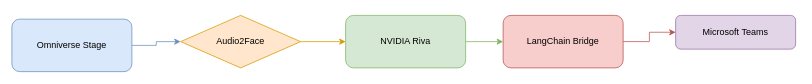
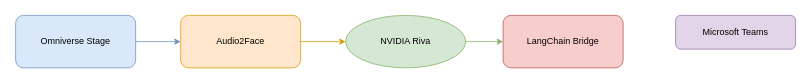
- <mxCell id="10" style="edgeStyle=orthogonalEdgeStyle;rounded=0;jettySize=auto;orthogonalLoop=1;strokeColor=#b85450" edge="1" parent="1" source="5" target="6"><mxGeometry relative="1" as="geometry" /></mxCell>
- <mxCell id="3" value="Audio2Face" style="rhombus;whiteSpace=wrap;html=1;fillColor=#ffe6cc;strokeColor=#d79b00;" vertex="1" parent="1"><mxGeometry x="240" y="20" width="160" height="70" as="geometry" /></mxCell>
+ <mxCell id="3" value="Audio2Face" style="rounded=1;whiteSpace=wrap;html=1;fillColor=#ffe6cc;strokeColor=#d79b00" vertex="1" parent="1"><mxGeometry x="240" y="20" width="160" height="70" as="geometry" /></mxCell>
- <mxCell id="4" value="NVIDIA Riva" style="rounded=1;whiteSpace=wrap;html=1;fillColor=#d5e8d4;strokeColor=#82b366" vertex="1" parent="1"><mxGeometry x="460" y="20" width="160" height="70" as="geometry" /></mxCell>
+ <mxCell id="4" value="NVIDIA Riva" style="ellipse;whiteSpace=wrap;html=1;fillColor=#d5e8d4;strokeColor=#82b366;" vertex="1" parent="1"><mxGeometry x="460" y="20" width="160" height="70" as="geometry" /></mxCell>
- <mxCell id="2" value="Omniverse Stage" style="rounded=1;whiteSpace=wrap;html=1;fillColor=#dae8fc;strokeColor=#6c8ebf" vertex="1" parent="1"><mxGeometry x="15" y="25" width="160" height="70" as="geometry" /></mxCell>
+ <mxCell id="2" value="Omniverse Stage" style="rounded=1;whiteSpace=wrap;html=1;fillColor=#dae8fc;strokeColor=#6c8ebf" vertex="1" parent="1"><mxGeometry x="20" y="20" width="160" height="70" as="geometry" /></mxCell>
